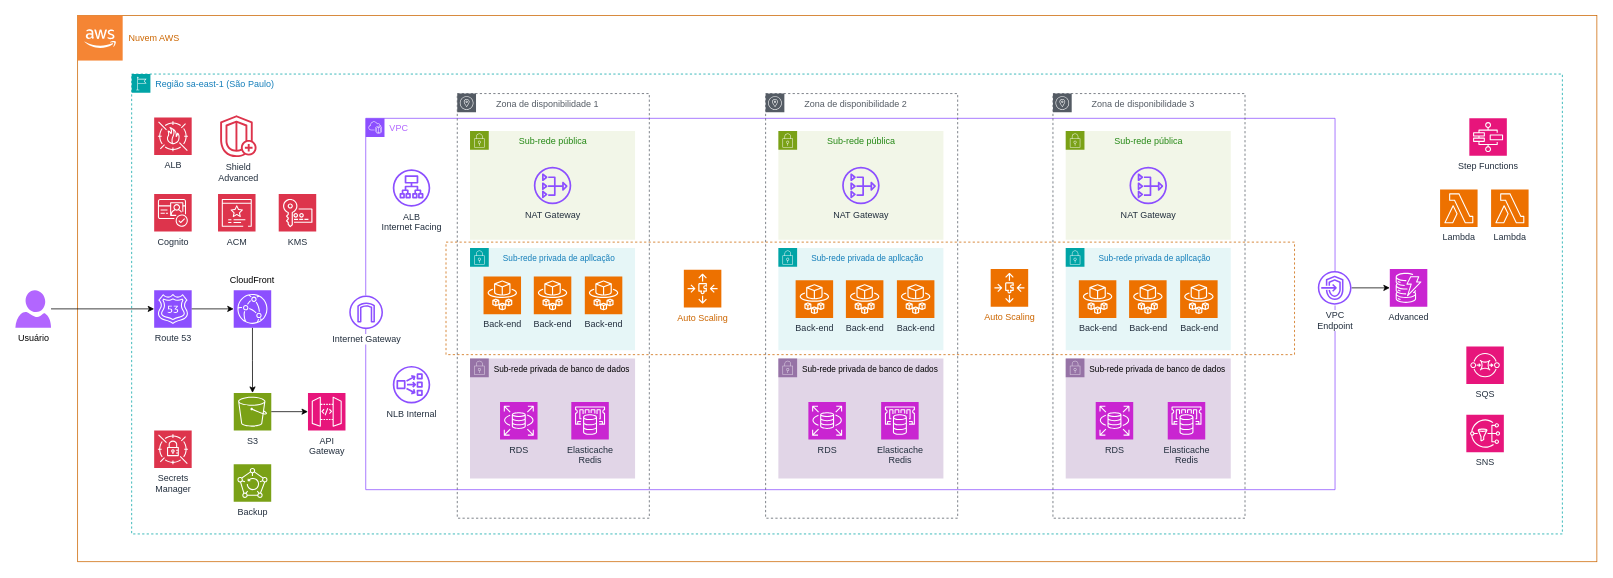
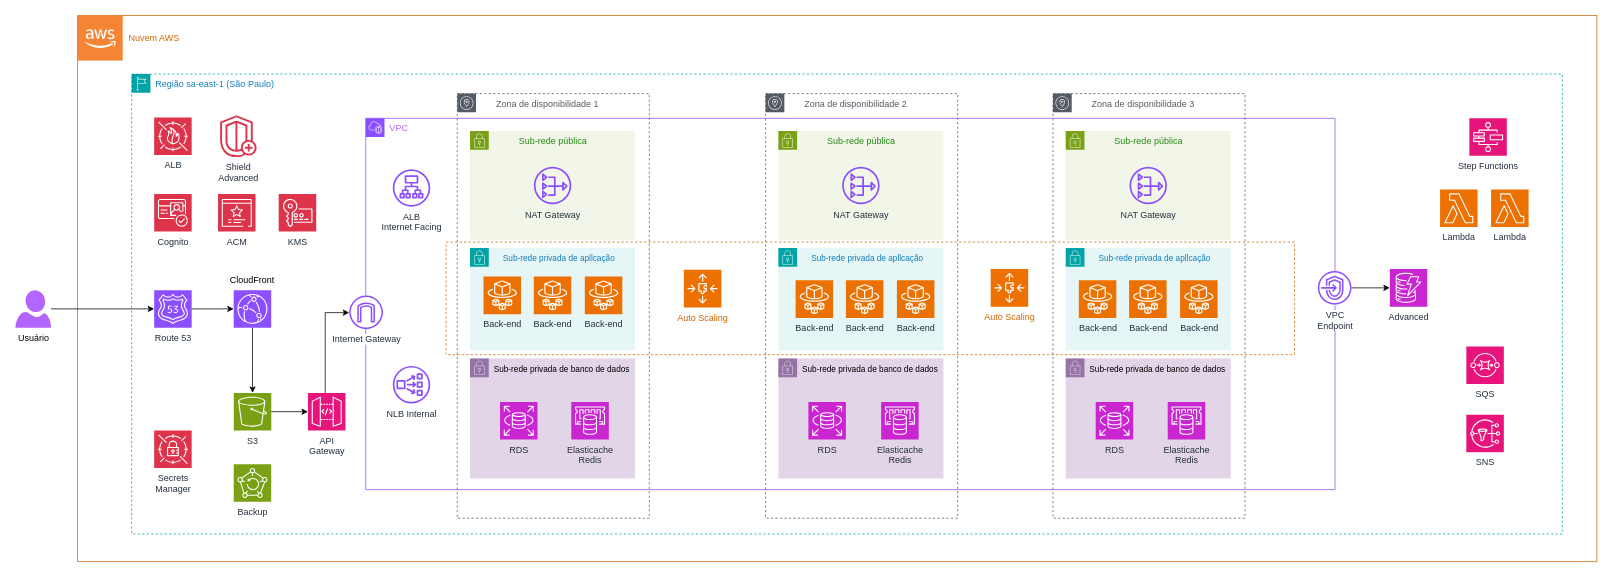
+ <mxCell id="26" style="edgeStyle=orthogonalEdgeStyle;rounded=0;orthogonalLoop=1;jettySize=auto;html=1;" edge="1" parent="1" source="27" target="20"><mxGeometry relative="1" as="geometry"><Array as="points"><mxPoint x="433" y="416" /></Array></mxGeometry></mxCell>
